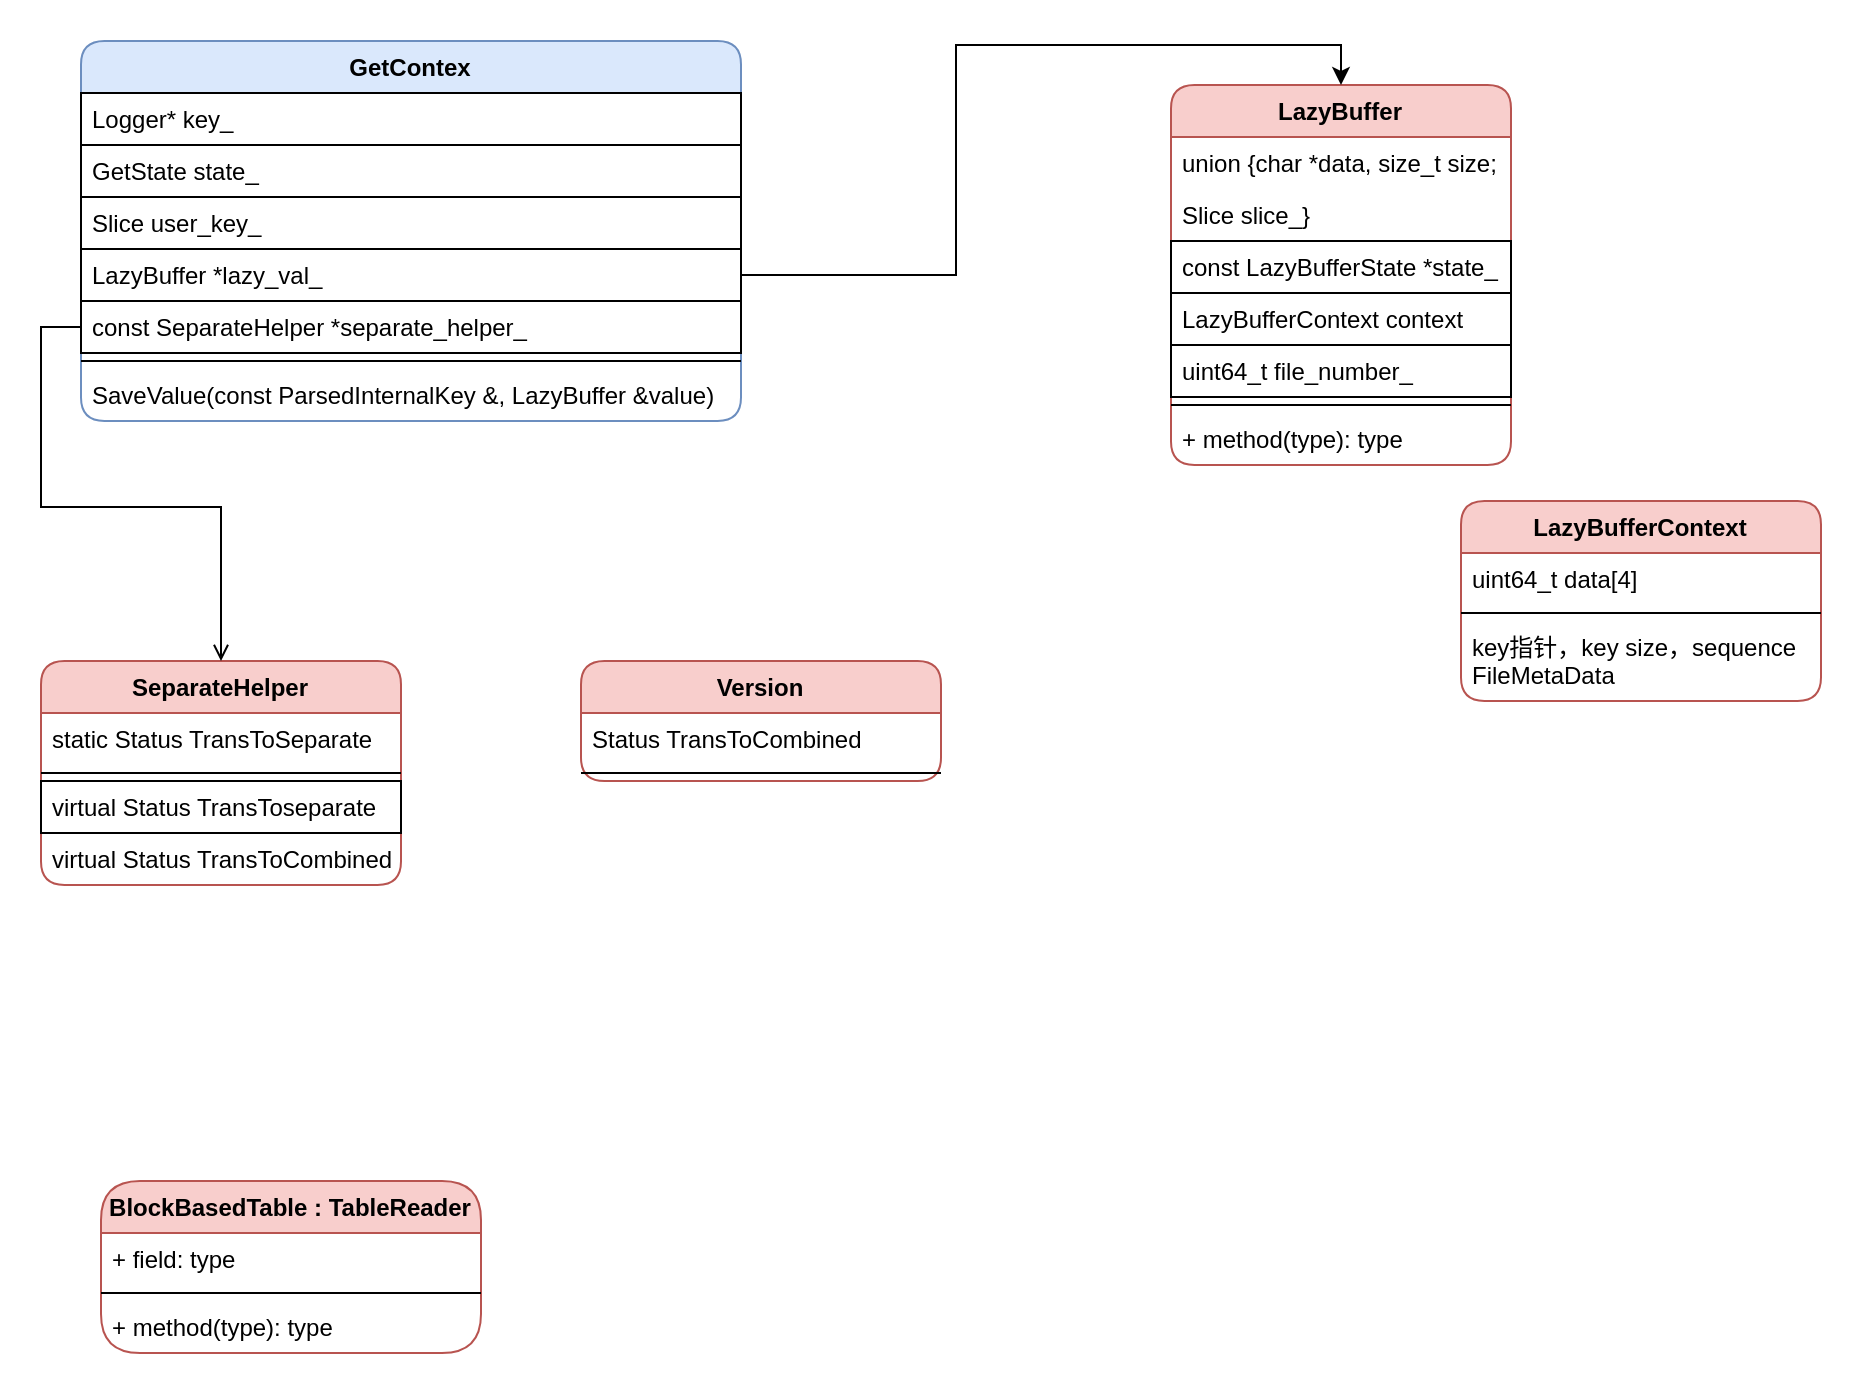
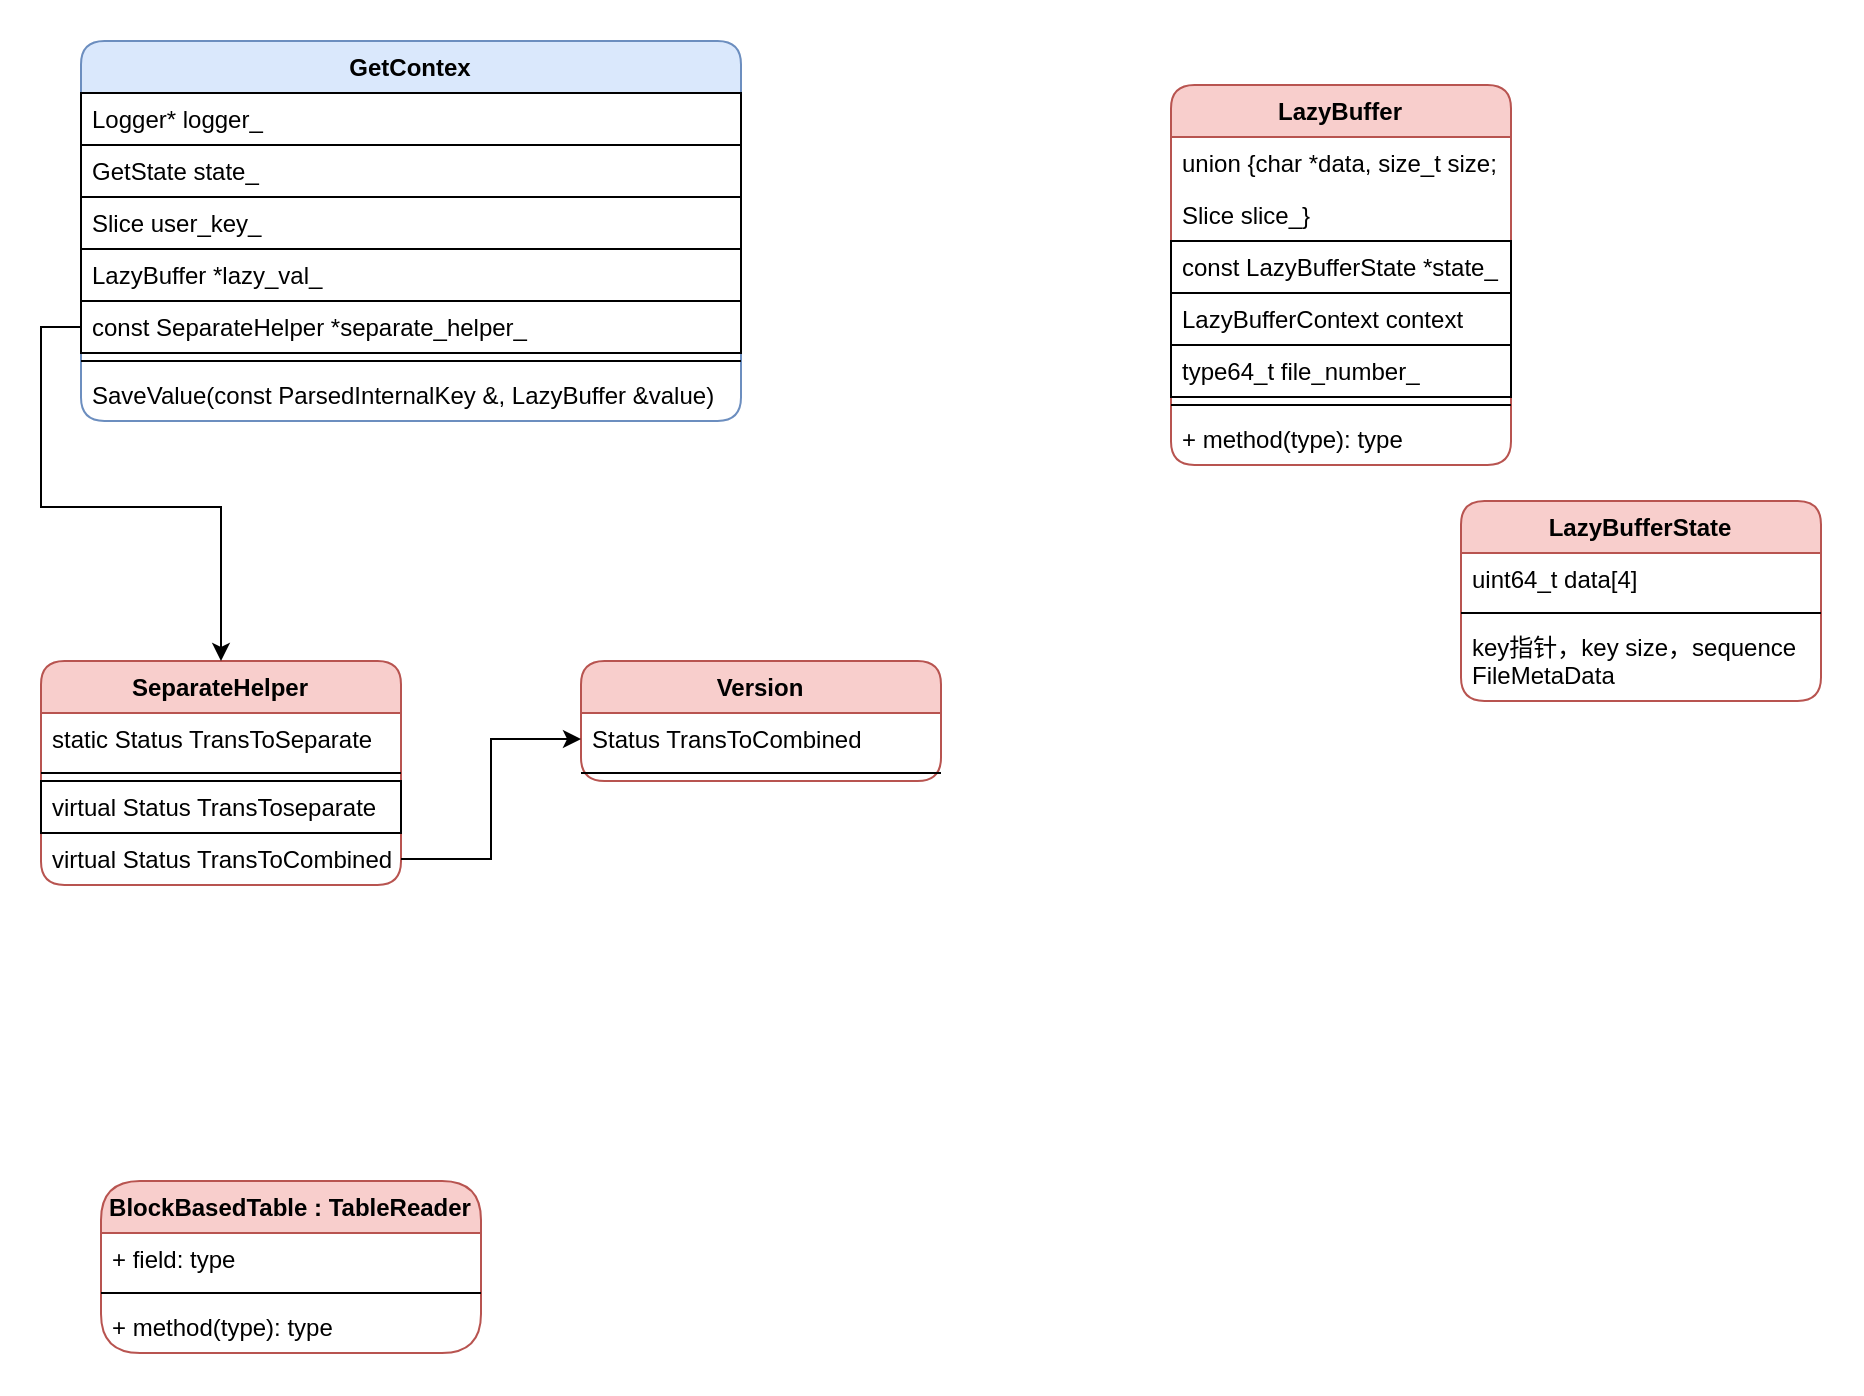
- <mxCell id="18" style="edgeStyle=orthogonalEdgeStyle;rounded=0;orthogonalLoop=1;jettySize=auto;html=1;exitX=1;exitY=0.5;exitDx=0;exitDy=0;entryX=0.5;entryY=0;entryDx=0;entryDy=0;" parent="1" source="6" target="10" edge="1"><mxGeometry relative="1" as="geometry" /></mxCell>
- <mxCell id="3" value="Logger* key_" style="text;strokeColor=default;fillColor=none;align=left;verticalAlign=top;spacingLeft=4;spacingRight=4;overflow=hidden;rotatable=0;points=[[0,0.5],[1,0.5]];portConstraint=eastwest;" parent="2" vertex="1"><mxGeometry y="26" width="330" height="26" as="geometry" /></mxCell>
+ <mxCell id="3" value="Logger* logger_" style="text;strokeColor=default;fillColor=none;align=left;verticalAlign=top;spacingLeft=4;spacingRight=4;overflow=hidden;rotatable=0;points=[[0,0.5],[1,0.5]];portConstraint=eastwest;" parent="2" vertex="1"><mxGeometry y="26" width="330" height="26" as="geometry" /></mxCell>
- <mxCell id="15" value="uint64_t file_number_" style="text;strokeColor=default;fillColor=none;align=left;verticalAlign=top;spacingLeft=4;spacingRight=4;overflow=hidden;rotatable=0;points=[[0,0.5],[1,0.5]];portConstraint=eastwest;rounded=0;" parent="10" vertex="1"><mxGeometry y="130" width="170" height="26" as="geometry" /></mxCell>
+ <mxCell id="15" value="type64_t file_number_" style="text;strokeColor=default;fillColor=none;align=left;verticalAlign=top;spacingLeft=4;spacingRight=4;overflow=hidden;rotatable=0;points=[[0,0.5],[1,0.5]];portConstraint=eastwest;rounded=0;" parent="10" vertex="1"><mxGeometry y="130" width="170" height="26" as="geometry" /></mxCell>
- <mxCell id="23" value="LazyBufferContext" style="swimlane;fontStyle=1;align=center;verticalAlign=top;childLayout=stackLayout;horizontal=1;startSize=26;horizontalStack=0;resizeParent=1;resizeParentMax=0;resizeLast=0;collapsible=1;marginBottom=0;rounded=1;strokeColor=#b85450;fillColor=#f8cecc;" parent="1" vertex="1"><mxGeometry x="730" y="250" width="180" height="100" as="geometry" /></mxCell>
+ <mxCell id="23" value="LazyBufferState" style="swimlane;fontStyle=1;align=center;verticalAlign=top;childLayout=stackLayout;horizontal=1;startSize=26;horizontalStack=0;resizeParent=1;resizeParentMax=0;resizeLast=0;collapsible=1;marginBottom=0;rounded=1;strokeColor=#b85450;fillColor=#f8cecc;" parent="1" vertex="1"><mxGeometry x="730" y="250" width="180" height="100" as="geometry" /></mxCell>
- <mxCell id="36" style="edgeStyle=orthogonalEdgeStyle;rounded=0;orthogonalLoop=1;jettySize=auto;html=1;exitX=0;exitY=0.5;exitDx=0;exitDy=0;entryX=0.5;entryY=0;entryDx=0;entryDy=0;endArrow=open;" parent="1" source="7" target="27" edge="1"><mxGeometry relative="1" as="geometry" /></mxCell>
+ <mxCell id="36" style="edgeStyle=orthogonalEdgeStyle;rounded=0;orthogonalLoop=1;jettySize=auto;html=1;exitX=0;exitY=0.5;exitDx=0;exitDy=0;entryX=0.5;entryY=0;entryDx=0;entryDy=0;" parent="1" source="7" target="27" edge="1"><mxGeometry relative="1" as="geometry" /></mxCell>
+ <mxCell id="35" style="edgeStyle=orthogonalEdgeStyle;rounded=0;orthogonalLoop=1;jettySize=auto;html=1;exitX=1;exitY=0.5;exitDx=0;exitDy=0;entryX=0;entryY=0.5;entryDx=0;entryDy=0;" parent="1" source="31" target="33" edge="1"><mxGeometry relative="1" as="geometry" /></mxCell>
